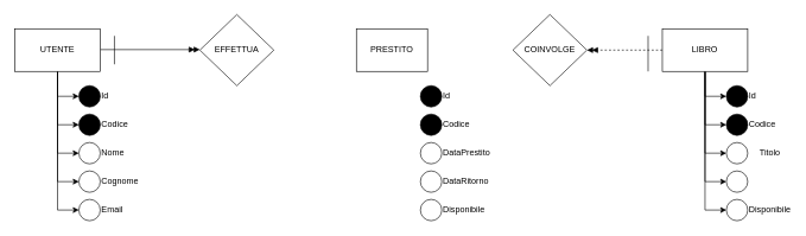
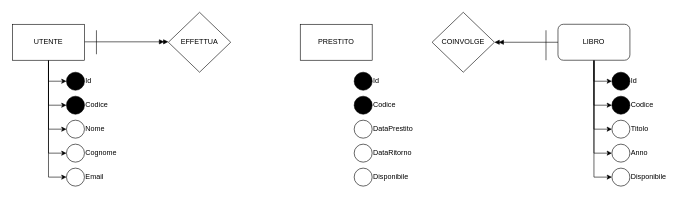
- <mxCell id="38" value="PRESTITO" style="rounded=0;whiteSpace=wrap;html=1;" vertex="1" parent="1"><mxGeometry x="500" y="40" width="100" height="60" as="geometry" /></mxCell>
+ <mxCell id="38" value="PRESTITO" style="rounded=0;whiteSpace=wrap;html=1;" vertex="1" parent="1"><mxGeometry x="500" y="40" width="120" height="60" as="geometry" /></mxCell>
- <mxCell id="8" style="edgeStyle=orthogonalEdgeStyle;rounded=0;orthogonalLoop=1;jettySize=auto;html=1;entryX=1;entryY=0.5;entryDx=0;entryDy=0;endArrow=doubleBlock;endFill=1;dashed=1;" edge="1" parent="1" source="9" target="39"><mxGeometry relative="1" as="geometry" /></mxCell>
+ <mxCell id="8" style="edgeStyle=orthogonalEdgeStyle;rounded=0;orthogonalLoop=1;jettySize=auto;html=1;entryX=1;entryY=0.5;entryDx=0;entryDy=0;endArrow=doubleBlock;endFill=1;" edge="1" parent="1" source="9" target="39"><mxGeometry relative="1" as="geometry" /></mxCell>
- <mxCell id="9" value="LIBRO" style="rounded=0;whiteSpace=wrap;html=1;" vertex="1" parent="1"><mxGeometry x="930" y="40" width="120" height="60" as="geometry" /></mxCell>
+ <mxCell id="9" value="LIBRO" style="whiteSpace=wrap;html=1;rounded=1;" vertex="1" parent="1"><mxGeometry x="930" y="40" width="120" height="60" as="geometry" /></mxCell>
- <mxCell id="14" value="Titolo" style="text;html=1;align=left;verticalAlign=middle;whiteSpace=wrap;rounded=0;" vertex="1" parent="1"><mxGeometry x="1065" y="200" width="60" height="30" as="geometry" /></mxCell>
+ <mxCell id="14" value="Titolo" style="text;html=1;align=left;verticalAlign=middle;whiteSpace=wrap;rounded=0;" vertex="1" parent="1"><mxGeometry x="1050" y="200" width="60" height="30" as="geometry" /></mxCell>
+ <mxCell id="16" value="Anno" style="text;html=1;align=left;verticalAlign=middle;whiteSpace=wrap;rounded=0;" vertex="1" parent="1"><mxGeometry x="1050" y="240" width="60" height="30" as="geometry" /></mxCell>
